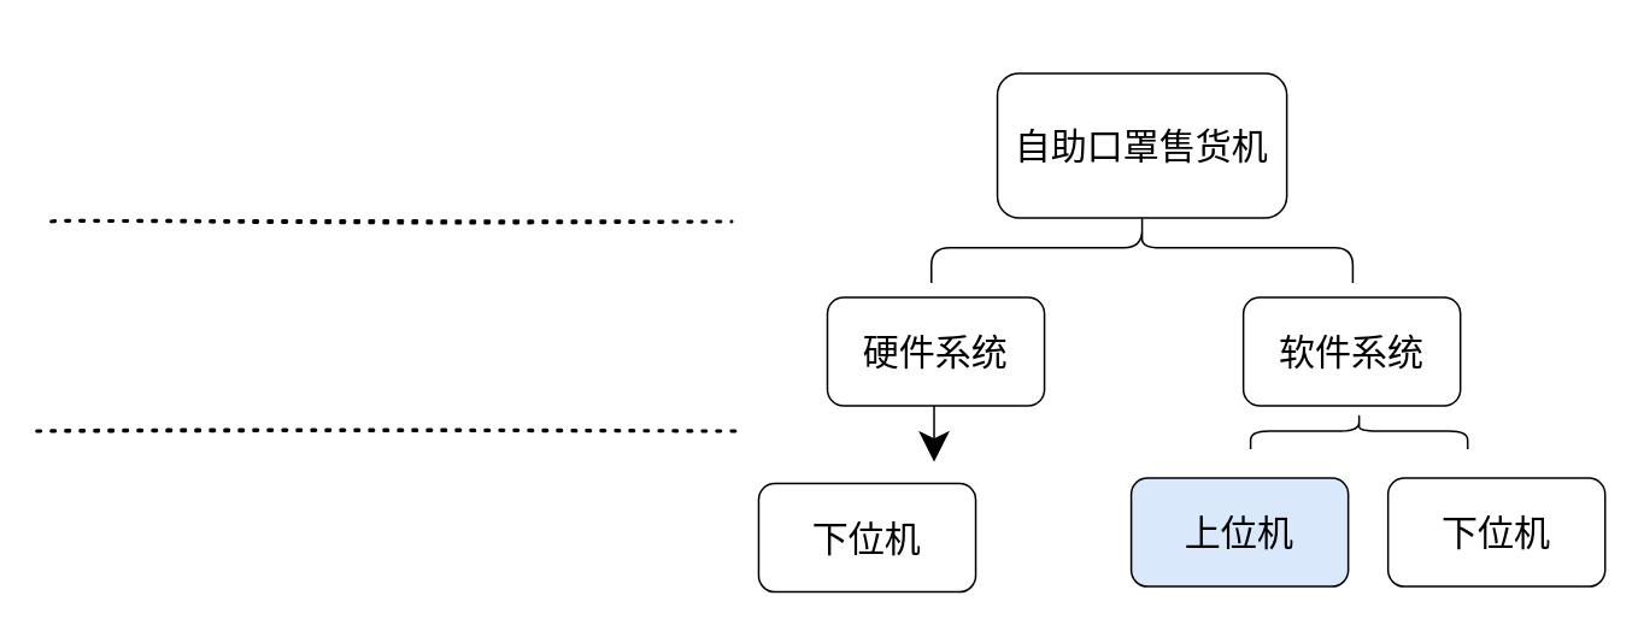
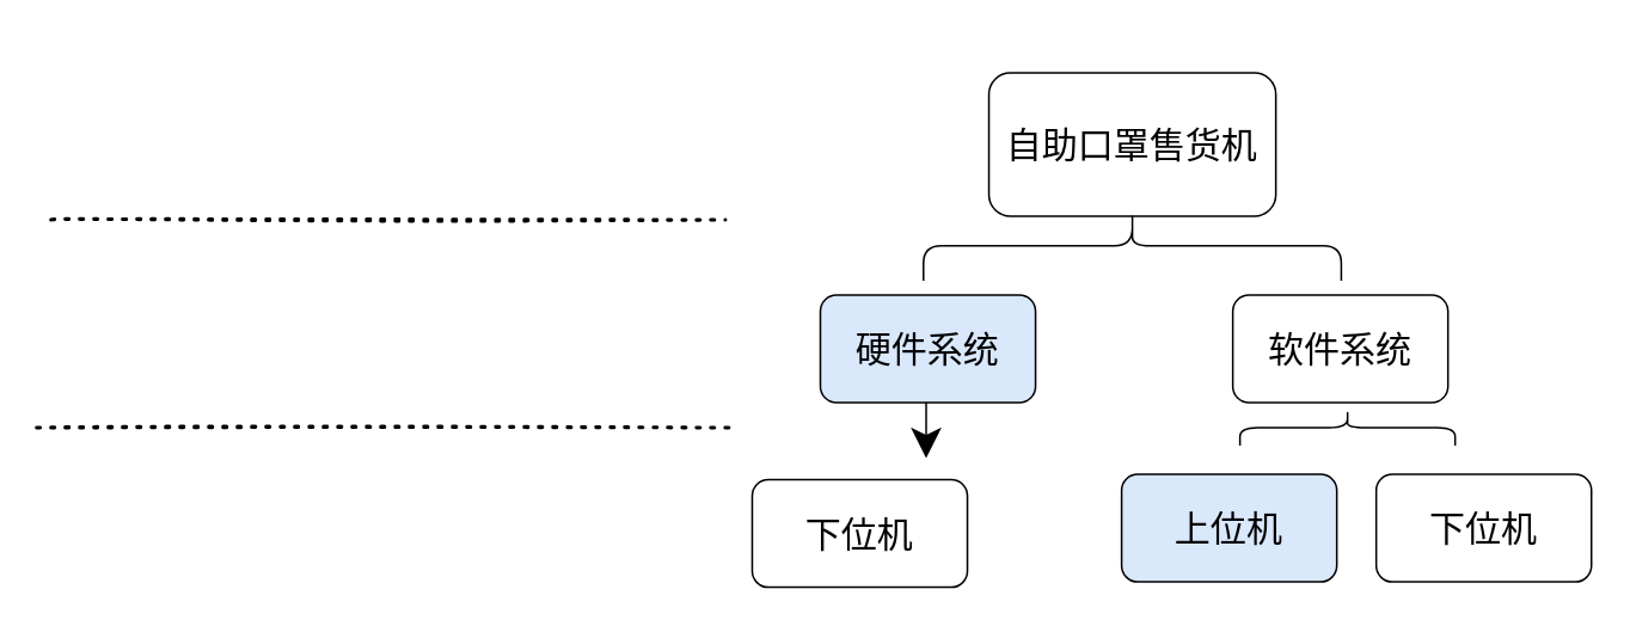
- <mxCell id="4" value="硬件系统" style="rounded=1;whiteSpace=wrap;html=1;sketch=0;hachureGap=4;pointerEvents=0;fontFamily=Architects Daughter;fontSource=https%3A%2F%2Ffonts.googleapis.com%2Fcss%3Ffamily%3DArchitects%2BDaughter;fontSize=20;" vertex="1" parent="1"><mxGeometry x="457" y="164" width="120" height="60" as="geometry" /></mxCell>
+ <mxCell id="4" value="硬件系统" style="rounded=1;whiteSpace=wrap;html=1;sketch=0;hachureGap=4;pointerEvents=0;fontFamily=Architects Daughter;fontSource=https%3A%2F%2Ffonts.googleapis.com%2Fcss%3Ffamily%3DArchitects%2BDaughter;fontSize=20;fillColor=#dae8fc;" vertex="1" parent="1"><mxGeometry x="457" y="164" width="120" height="60" as="geometry" /></mxCell>
